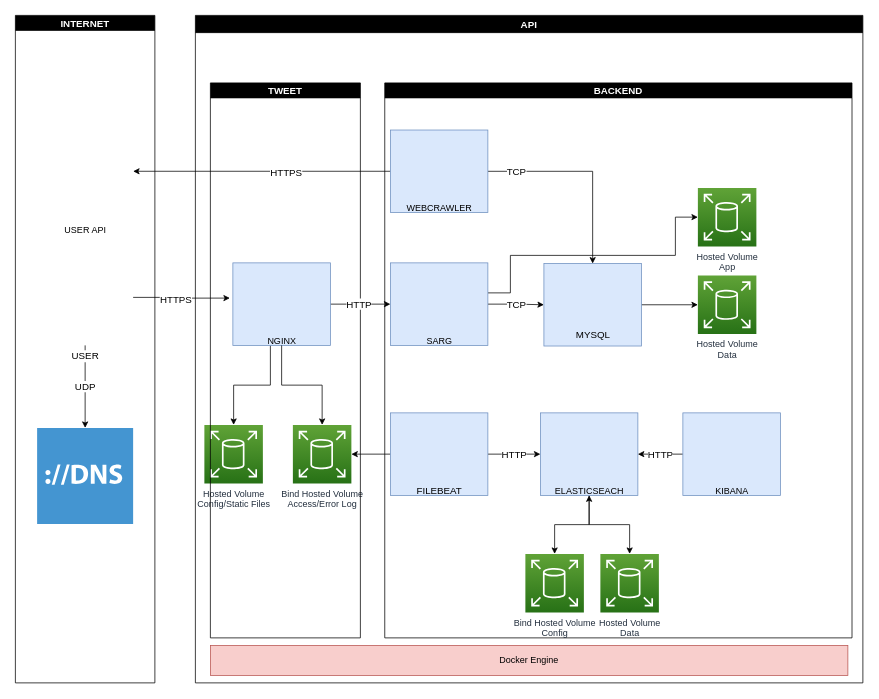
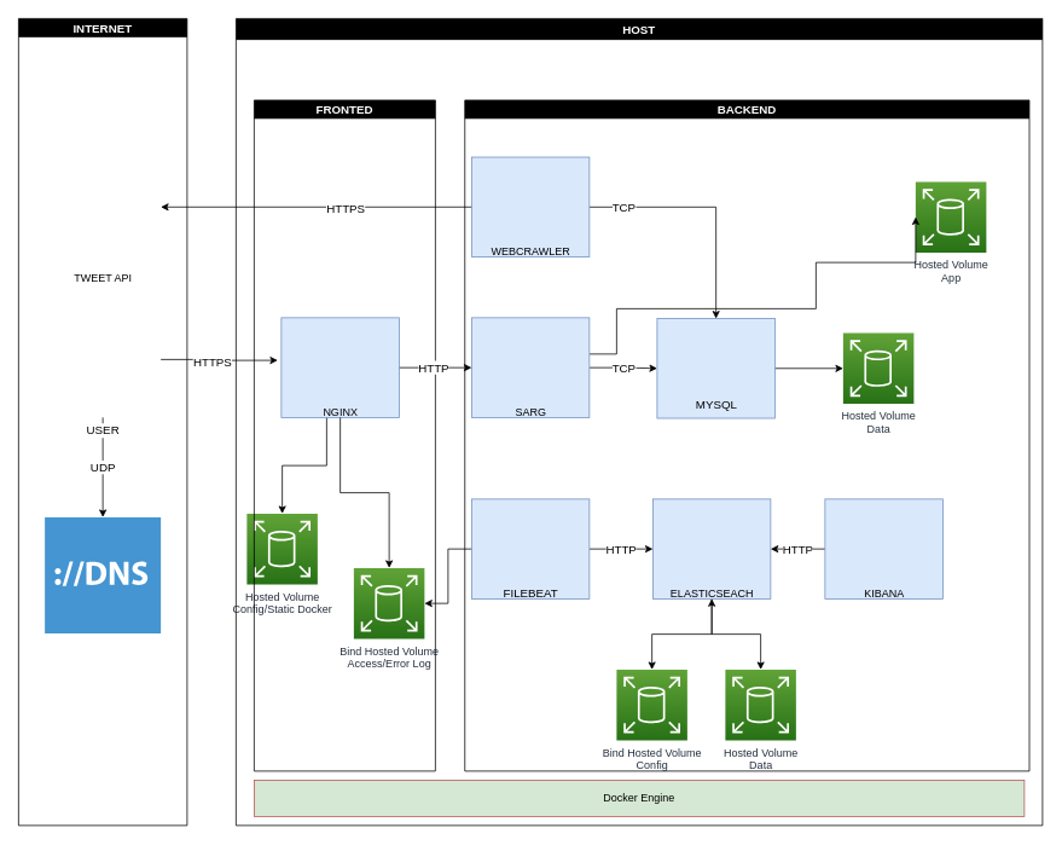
- <mxCell id="2" value="API" style="swimlane;labelBackgroundColor=none;fontSize=13;fillColor=#000000;fontColor=#FFFFFF;" vertex="1" parent="1"><mxGeometry x="260" y="20" width="890" height="890" as="geometry" /></mxCell>
+ <mxCell id="2" value="HOST" style="swimlane;labelBackgroundColor=none;fontSize=13;fillColor=#000000;fontColor=#FFFFFF;" vertex="1" parent="1"><mxGeometry x="260" y="20" width="890" height="890" as="geometry" /></mxCell>
- <mxCell id="16" value="TWEET" style="swimlane;startSize=20;labelBackgroundColor=none;fillColor=#000000;fontSize=13;fontColor=#FFFFFF;" vertex="1" parent="2"><mxGeometry x="20" y="90" width="200" height="740" as="geometry" /></mxCell>
+ <mxCell id="16" value="FRONTED" style="swimlane;startSize=20;labelBackgroundColor=none;fillColor=#000000;fontSize=13;fontColor=#FFFFFF;" vertex="1" parent="2"><mxGeometry x="20" y="90" width="200" height="740" as="geometry" /></mxCell>
- <mxCell id="10" value="Hosted Volume&lt;br&gt;App" style="points=[[0,0,0],[0.25,0,0],[0.5,0,0],[0.75,0,0],[1,0,0],[0,1,0],[0.25,1,0],[0.5,1,0],[0.75,1,0],[1,1,0],[0,0.25,0],[0,0.5,0],[0,0.75,0],[1,0.25,0],[1,0.5,0],[1,0.75,0]];outlineConnect=0;fontColor=#232F3E;gradientColor=#60A337;gradientDirection=north;fillColor=#277116;strokeColor=#ffffff;dashed=0;verticalLabelPosition=bottom;verticalAlign=top;align=center;html=1;fontSize=12;fontStyle=0;aspect=fixed;shape=mxgraph.aws4.resourceIcon;resIcon=mxgraph.aws4.elastic_block_store;labelBackgroundColor=none;" vertex="1" parent="5"><mxGeometry x="417.5" y="140" width="78" height="78" as="geometry" /></mxCell>
+ <mxCell id="10" value="Hosted Volume&lt;br&gt;App" style="points=[[0,0,0],[0.25,0,0],[0.5,0,0],[0.75,0,0],[1,0,0],[0,1,0],[0.25,1,0],[0.5,1,0],[0.75,1,0],[1,1,0],[0,0.25,0],[0,0.5,0],[0,0.75,0],[1,0.25,0],[1,0.5,0],[1,0.75,0]];outlineConnect=0;fontColor=#232F3E;gradientColor=#60A337;gradientDirection=north;fillColor=#277116;strokeColor=#ffffff;dashed=0;verticalLabelPosition=bottom;verticalAlign=top;align=center;html=1;fontSize=12;fontStyle=0;aspect=fixed;shape=mxgraph.aws4.resourceIcon;resIcon=mxgraph.aws4.elastic_block_store;labelBackgroundColor=none;" vertex="1" parent="5"><mxGeometry x="497.5" y="90" width="78" height="78" as="geometry" /></mxCell>
- <mxCell id="51" value="USER API" style="shape=image;html=1;verticalAlign=top;verticalLabelPosition=bottom;labelBackgroundColor=#ffffff;imageAspect=0;aspect=fixed;image=https://cdn2.iconfinder.com/data/icons/social-18/512/Twitter-2-128.png;fontColor=#000000;" vertex="1" parent="48"><mxGeometry x="29" y="143.86" width="128" height="128" as="geometry" /></mxCell>
+ <mxCell id="51" value="TWEET API" style="shape=image;html=1;verticalAlign=top;verticalLabelPosition=bottom;labelBackgroundColor=#ffffff;imageAspect=0;aspect=fixed;image=https://cdn2.iconfinder.com/data/icons/social-18/512/Twitter-2-128.png;fontColor=#000000;" vertex="1" parent="48"><mxGeometry x="29" y="143.86" width="128" height="128" as="geometry" /></mxCell>
- <mxCell id="13" value="Bind Hosted Volume&lt;br&gt;Access/Error Log" style="points=[[0,0,0],[0.25,0,0],[0.5,0,0],[0.75,0,0],[1,0,0],[0,1,0],[0.25,1,0],[0.5,1,0],[0.75,1,0],[1,1,0],[0,0.25,0],[0,0.5,0],[0,0.75,0],[1,0.25,0],[1,0.5,0],[1,0.75,0]];outlineConnect=0;fontColor=#232F3E;gradientColor=#60A337;gradientDirection=north;fillColor=#277116;strokeColor=#ffffff;dashed=0;verticalLabelPosition=bottom;verticalAlign=top;align=center;html=1;fontSize=12;fontStyle=0;aspect=fixed;shape=mxgraph.aws4.resourceIcon;resIcon=mxgraph.aws4.elastic_block_store;labelBackgroundColor=none;" vertex="1" parent="2"><mxGeometry x="130" y="546" width="78" height="78" as="geometry" /></mxCell>
+ <mxCell id="13" value="Bind Hosted Volume&lt;br&gt;Access/Error Log" style="points=[[0,0,0],[0.25,0,0],[0.5,0,0],[0.75,0,0],[1,0,0],[0,1,0],[0.25,1,0],[0.5,1,0],[0.75,1,0],[1,1,0],[0,0.25,0],[0,0.5,0],[0,0.75,0],[1,0.25,0],[1,0.5,0],[1,0.75,0]];outlineConnect=0;fontColor=#232F3E;gradientColor=#60A337;gradientDirection=north;fillColor=#277116;strokeColor=#ffffff;dashed=0;verticalLabelPosition=bottom;verticalAlign=top;align=center;html=1;fontSize=12;fontStyle=0;aspect=fixed;shape=mxgraph.aws4.resourceIcon;resIcon=mxgraph.aws4.elastic_block_store;labelBackgroundColor=none;" vertex="1" parent="2"><mxGeometry x="130" y="606" width="78" height="78" as="geometry" /></mxCell>
- <mxCell id="14" value="Hosted Volume&lt;br&gt;Config/Static Files" style="points=[[0,0,0],[0.25,0,0],[0.5,0,0],[0.75,0,0],[1,0,0],[0,1,0],[0.25,1,0],[0.5,1,0],[0.75,1,0],[1,1,0],[0,0.25,0],[0,0.5,0],[0,0.75,0],[1,0.25,0],[1,0.5,0],[1,0.75,0]];outlineConnect=0;fontColor=#232F3E;gradientColor=#60A337;gradientDirection=north;fillColor=#277116;strokeColor=#ffffff;dashed=0;verticalLabelPosition=bottom;verticalAlign=top;align=center;html=1;fontSize=12;fontStyle=0;aspect=fixed;shape=mxgraph.aws4.resourceIcon;resIcon=mxgraph.aws4.elastic_block_store;labelBackgroundColor=none;" vertex="1" parent="2"><mxGeometry x="12" y="546" width="78" height="78" as="geometry" /></mxCell>
+ <mxCell id="14" value="Hosted Volume&lt;br&gt;Config/Static Docker" style="points=[[0,0,0],[0.25,0,0],[0.5,0,0],[0.75,0,0],[1,0,0],[0,1,0],[0.25,1,0],[0.5,1,0],[0.75,1,0],[1,1,0],[0,0.25,0],[0,0.5,0],[0,0.75,0],[1,0.25,0],[1,0.5,0],[1,0.75,0]];outlineConnect=0;fontColor=#232F3E;gradientColor=#60A337;gradientDirection=north;fillColor=#277116;strokeColor=#ffffff;dashed=0;verticalLabelPosition=bottom;verticalAlign=top;align=center;html=1;fontSize=12;fontStyle=0;aspect=fixed;shape=mxgraph.aws4.resourceIcon;resIcon=mxgraph.aws4.elastic_block_store;labelBackgroundColor=none;" vertex="1" parent="2"><mxGeometry x="12" y="546" width="78" height="78" as="geometry" /></mxCell>
- <mxCell id="11" value="Bind Hosted Volume&lt;br&gt;Config" style="points=[[0,0,0],[0.25,0,0],[0.5,0,0],[0.75,0,0],[1,0,0],[0,1,0],[0.25,1,0],[0.5,1,0],[0.75,1,0],[1,1,0],[0,0.25,0],[0,0.5,0],[0,0.75,0],[1,0.25,0],[1,0.5,0],[1,0.75,0]];outlineConnect=0;fontColor=#232F3E;gradientColor=#60A337;gradientDirection=north;fillColor=#277116;strokeColor=#ffffff;dashed=0;verticalLabelPosition=bottom;verticalAlign=top;align=center;html=1;fontSize=12;fontStyle=0;aspect=fixed;shape=mxgraph.aws4.resourceIcon;resIcon=mxgraph.aws4.elastic_block_store;labelBackgroundColor=none;" vertex="1" parent="5"><mxGeometry x="187.5" y="628" width="78" height="78" as="geometry" /></mxCell>
+ <mxCell id="11" value="Bind Hosted Volume&lt;br&gt;Config" style="points=[[0,0,0],[0.25,0,0],[0.5,0,0],[0.75,0,0],[1,0,0],[0,1,0],[0.25,1,0],[0.5,1,0],[0.75,1,0],[1,1,0],[0,0.25,0],[0,0.5,0],[0,0.75,0],[1,0.25,0],[1,0.5,0],[1,0.75,0]];outlineConnect=0;fontColor=#232F3E;gradientColor=#60A337;gradientDirection=north;fillColor=#277116;strokeColor=#ffffff;dashed=0;verticalLabelPosition=bottom;verticalAlign=top;align=center;html=1;fontSize=12;fontStyle=0;aspect=fixed;shape=mxgraph.aws4.resourceIcon;resIcon=mxgraph.aws4.elastic_block_store;labelBackgroundColor=none;" vertex="1" parent="5"><mxGeometry x="167.5" y="628" width="78" height="78" as="geometry" /></mxCell>
- <mxCell id="12" value="Docker Engine" style="rounded=0;whiteSpace=wrap;html=1;fillColor=#f8cecc;strokeColor=#b85450;" vertex="1" parent="2"><mxGeometry x="20" y="840" width="850" height="40" as="geometry" /></mxCell>
+ <mxCell id="12" value="Docker Engine" style="rounded=0;whiteSpace=wrap;html=1;fillColor=#d5e8d4;strokeColor=#b85450;" vertex="1" parent="2"><mxGeometry x="20" y="840" width="850" height="40" as="geometry" /></mxCell>
